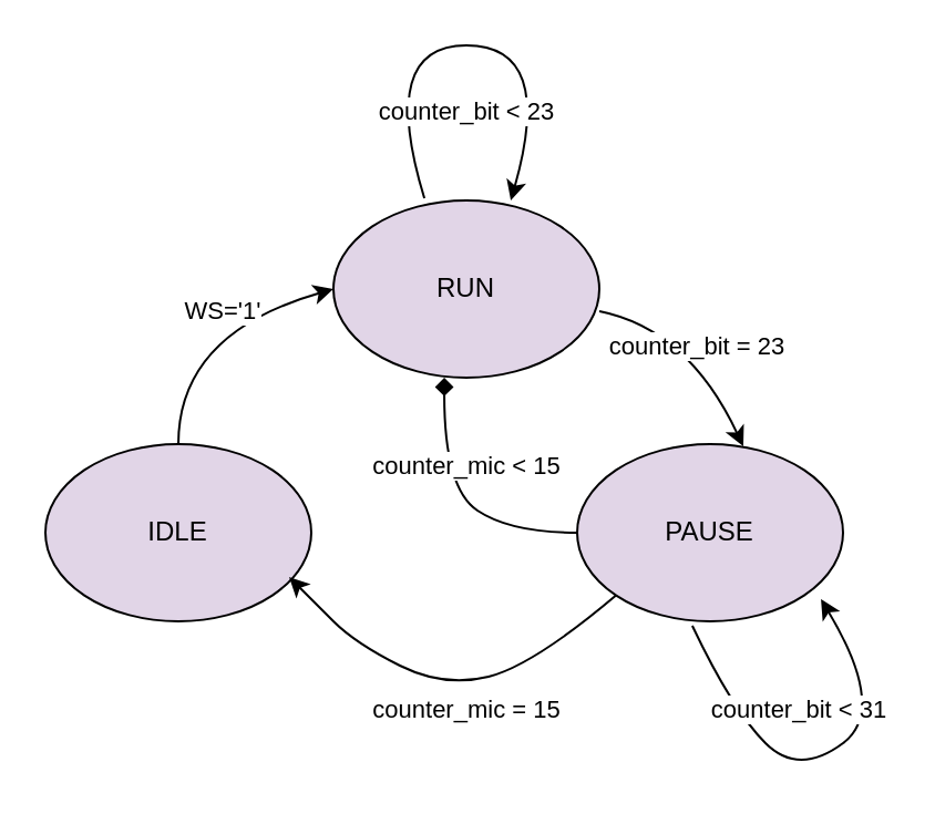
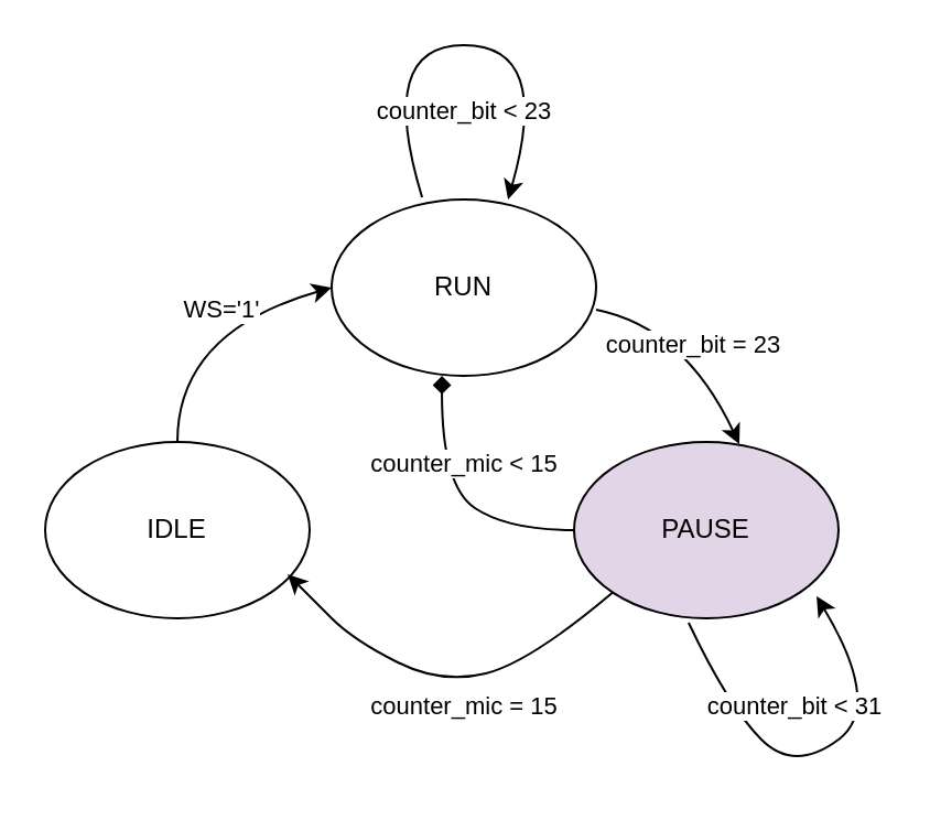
- <mxCell id="3" value="RUN" style="ellipse;whiteSpace=wrap;html=1;fillColor=#e1d5e7;" vertex="1" parent="1"><mxGeometry x="150" y="90" width="120" height="80" as="geometry" /></mxCell>
+ <mxCell id="3" value="RUN" style="ellipse;whiteSpace=wrap;html=1;" vertex="1" parent="1"><mxGeometry x="150" y="90" width="120" height="80" as="geometry" /></mxCell>
- <mxCell id="2" value="IDLE" style="ellipse;whiteSpace=wrap;html=1;fillColor=#e1d5e7;" vertex="1" parent="1"><mxGeometry x="20" y="200" width="120" height="80" as="geometry" /></mxCell>
+ <mxCell id="2" value="IDLE" style="ellipse;whiteSpace=wrap;html=1;" vertex="1" parent="1"><mxGeometry x="20" y="200" width="120" height="80" as="geometry" /></mxCell>
